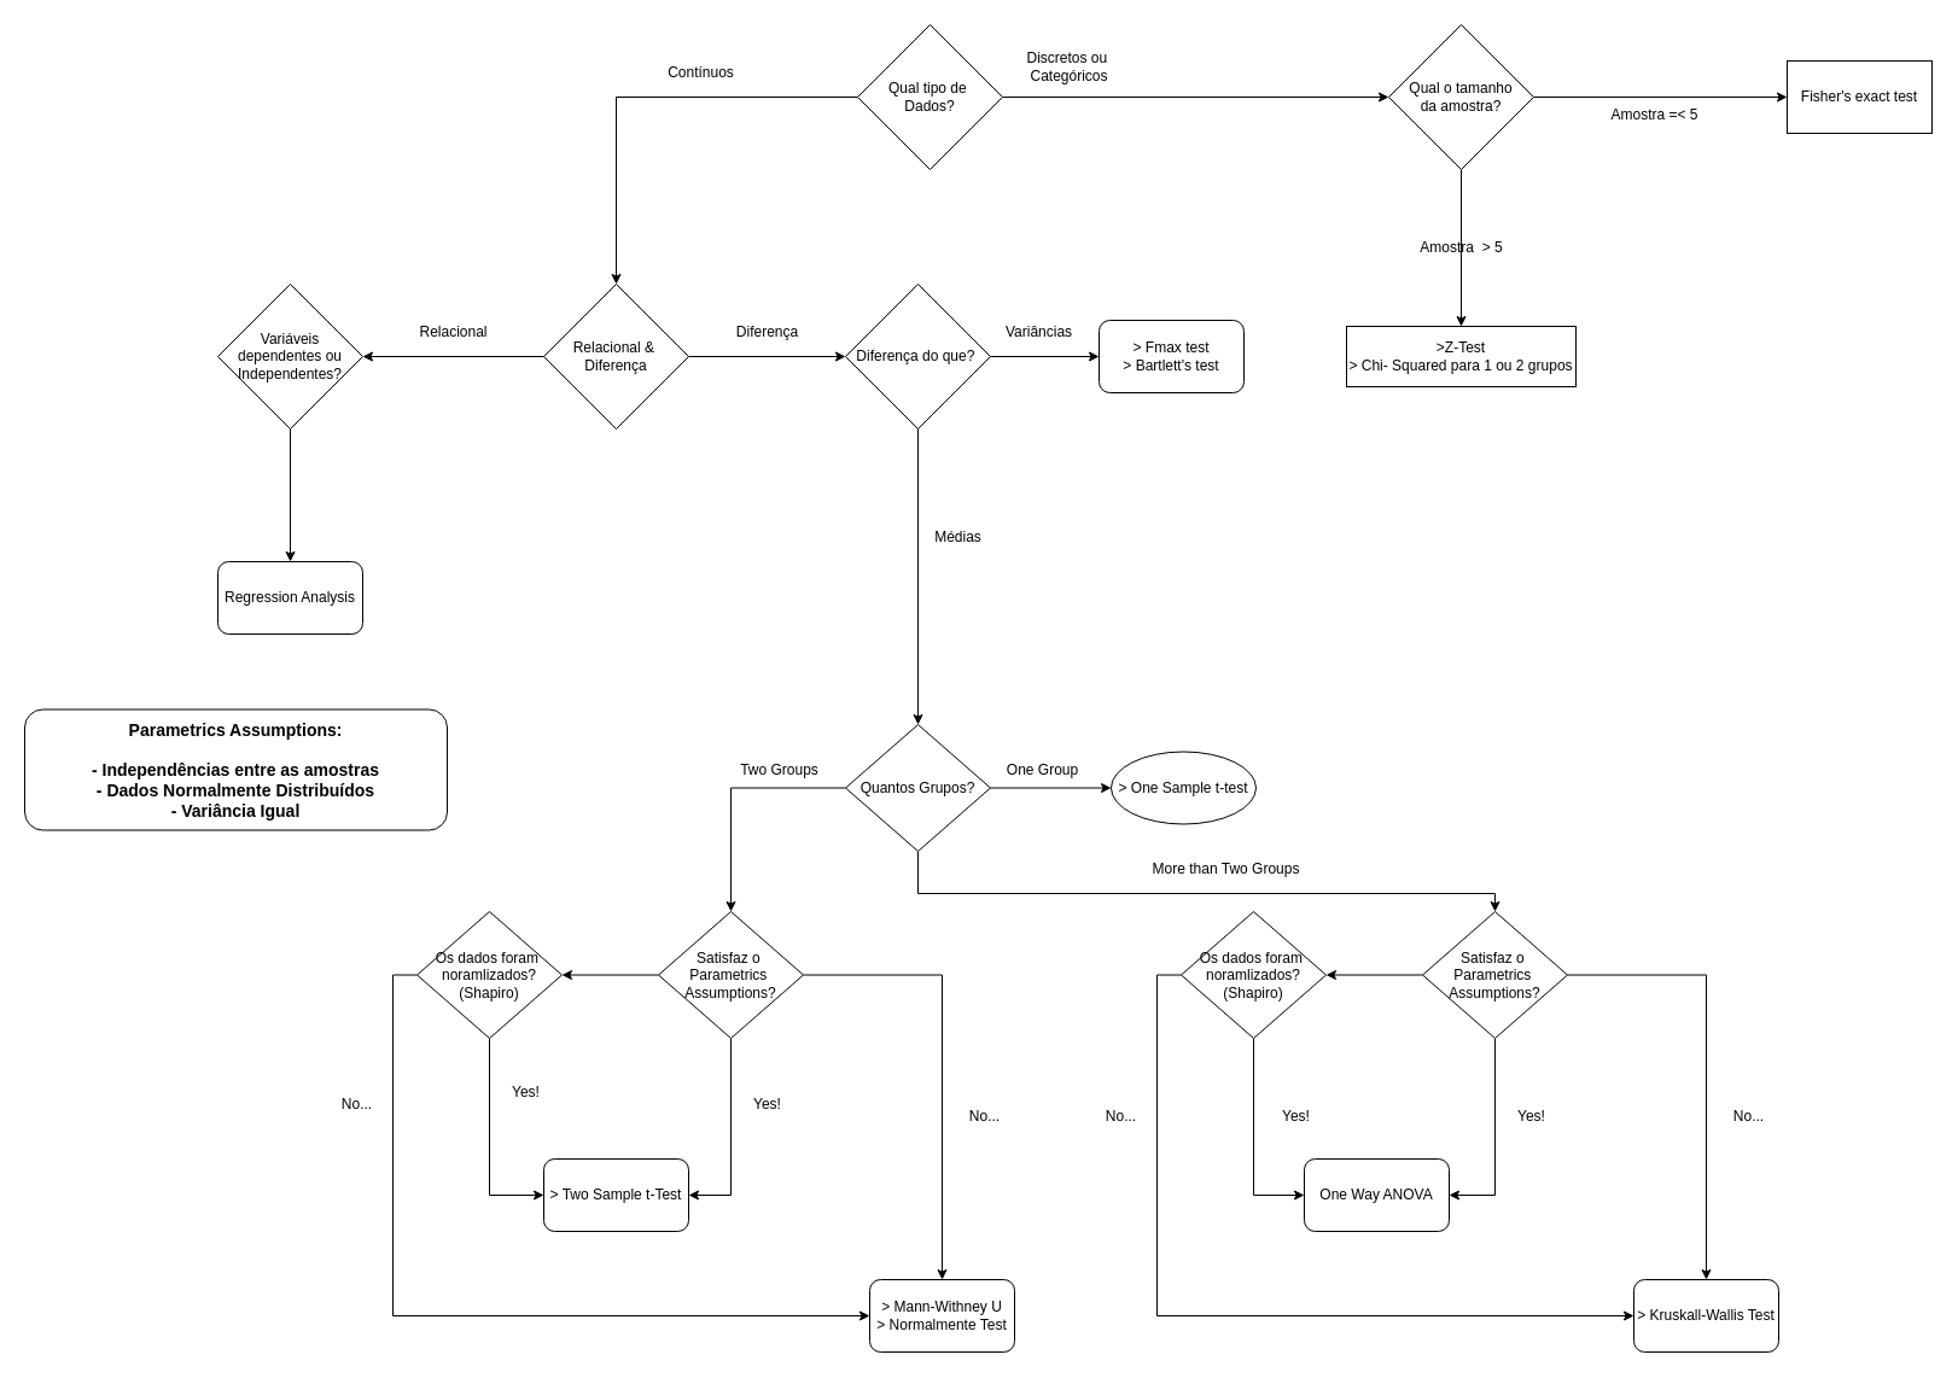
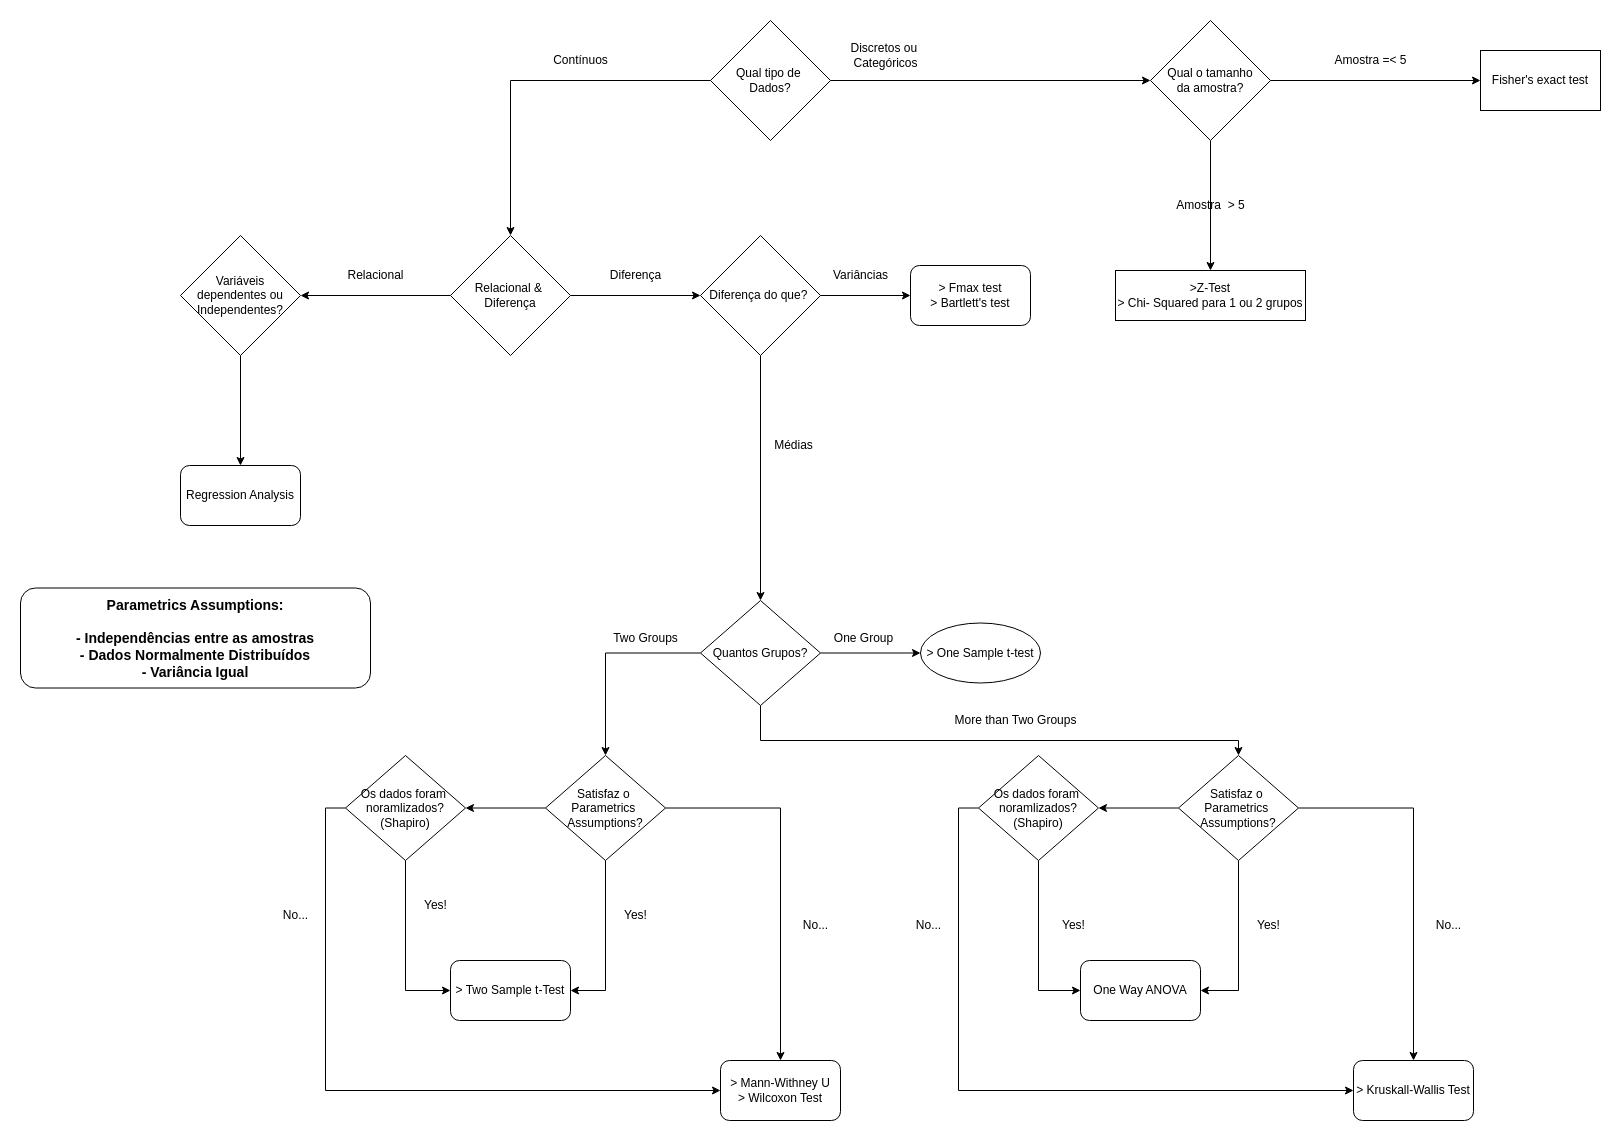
- <mxCell id="11" value="Amostra =&amp;lt; 5" style="text;html=1;align=center;verticalAlign=middle;resizable=0;points=[];autosize=1;strokeColor=none;fillColor=none;" parent="1" vertex="1"><mxGeometry x="1320" y="80" width="100" height="30" as="geometry" /></mxCell>
+ <mxCell id="11" value="Amostra =&amp;lt; 5" style="text;html=1;align=center;verticalAlign=middle;resizable=0;points=[];autosize=1;strokeColor=none;fillColor=none;" parent="1" vertex="1"><mxGeometry x="1320" y="45" width="100" height="30" as="geometry" /></mxCell>
- <mxCell id="37" value="&amp;gt; Mann-Withney U&lt;br&gt;&amp;gt; Normalmente Test" style="rounded=1;whiteSpace=wrap;html=1;" parent="1" vertex="1"><mxGeometry x="720" y="1060" width="120" height="60" as="geometry" /></mxCell>
+ <mxCell id="37" value="&amp;gt; Mann-Withney U&lt;br&gt;&amp;gt; Wilcoxon Test" style="rounded=1;whiteSpace=wrap;html=1;" parent="1" vertex="1"><mxGeometry x="720" y="1060" width="120" height="60" as="geometry" /></mxCell>
